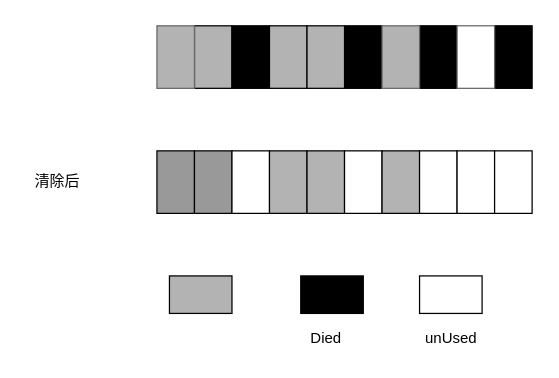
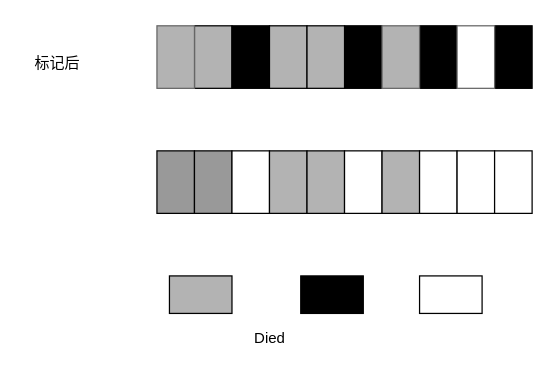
+ <mxCell id="17" value="标记后" style="text;html=1;align=center;verticalAlign=middle;resizable=0;points=[];autosize=1;strokeColor=none;" vertex="1" parent="1"><mxGeometry x="20" y="40" width="50" height="20" as="geometry" /></mxCell>
- <mxCell id="18" value="清除后" style="text;html=1;align=center;verticalAlign=middle;resizable=0;points=[];autosize=1;strokeColor=none;" vertex="1" parent="1"><mxGeometry x="20" y="135" width="50" height="20" as="geometry" /></mxCell>
- <mxCell id="26" value="Died" style="text;html=1;align=center;verticalAlign=middle;resizable=0;points=[];autosize=1;strokeColor=none;" vertex="1" parent="1"><mxGeometry x="240" y="260" width="40" height="20" as="geometry" /></mxCell>
+ <mxCell id="26" value="Died" style="text;html=1;align=center;verticalAlign=middle;resizable=0;points=[];autosize=1;strokeColor=none;" vertex="1" parent="1"><mxGeometry x="195" y="260" width="40" height="20" as="geometry" /></mxCell>
- <mxCell id="28" value="unUsed" style="text;html=1;align=center;verticalAlign=middle;resizable=0;points=[];autosize=1;strokeColor=none;" vertex="1" parent="1"><mxGeometry x="330" y="260" width="60" height="20" as="geometry" /></mxCell>
